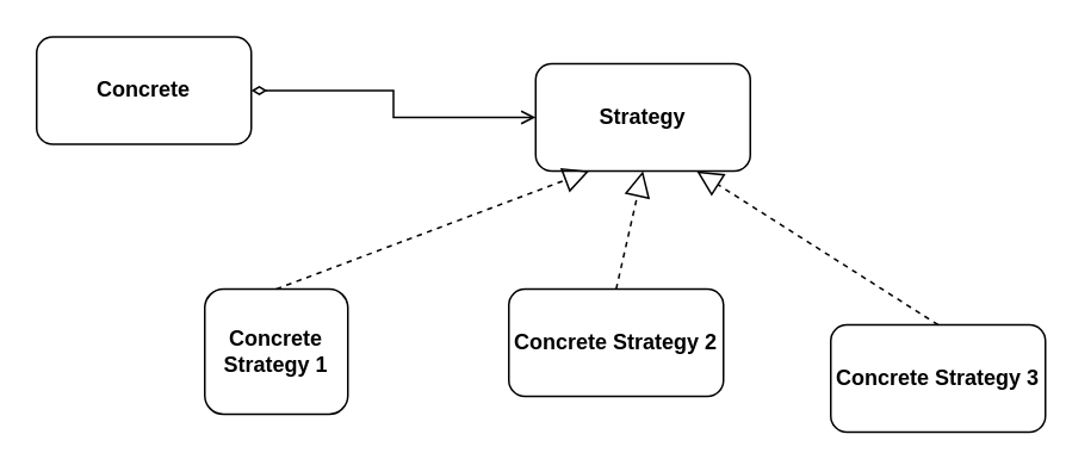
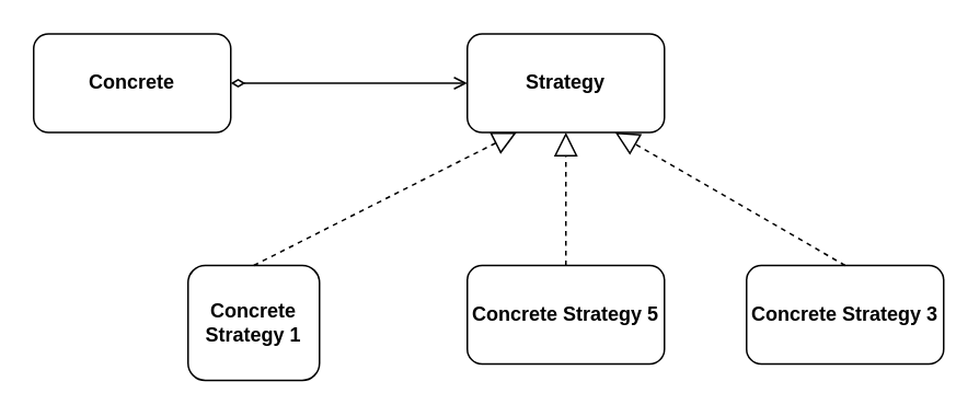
- <mxCell id="7" value="Strategy" style="rounded=1;whiteSpace=wrap;html=1;fontStyle=1" vertex="1" parent="1"><mxGeometry x="299" y="35" width="120" height="60" as="geometry" /></mxCell>
+ <mxCell id="7" value="Strategy" style="rounded=1;whiteSpace=wrap;html=1;fontStyle=1" vertex="1" parent="1"><mxGeometry x="284" y="20" width="120" height="60" as="geometry" /></mxCell>
- <mxCell id="5" value="&lt;span&gt;Concrete Strategy 2&lt;/span&gt;" style="rounded=1;whiteSpace=wrap;html=1;fontStyle=1" vertex="1" parent="1"><mxGeometry x="284" y="161" width="120" height="60" as="geometry" /></mxCell>
+ <mxCell id="5" value="&lt;span&gt;Concrete Strategy 5&lt;/span&gt;" style="rounded=1;whiteSpace=wrap;html=1;fontStyle=1" vertex="1" parent="1"><mxGeometry x="284" y="161" width="120" height="60" as="geometry" /></mxCell>
- <mxCell id="6" value="&lt;span&gt;Concrete Strategy 3&lt;/span&gt;" style="rounded=1;whiteSpace=wrap;html=1;fontStyle=1" vertex="1" parent="1"><mxGeometry x="464" y="181" width="120" height="60" as="geometry" /></mxCell>
+ <mxCell id="6" value="&lt;span&gt;Concrete Strategy 3&lt;/span&gt;" style="rounded=1;whiteSpace=wrap;html=1;fontStyle=1" vertex="1" parent="1"><mxGeometry x="454" y="161" width="120" height="60" as="geometry" /></mxCell>
